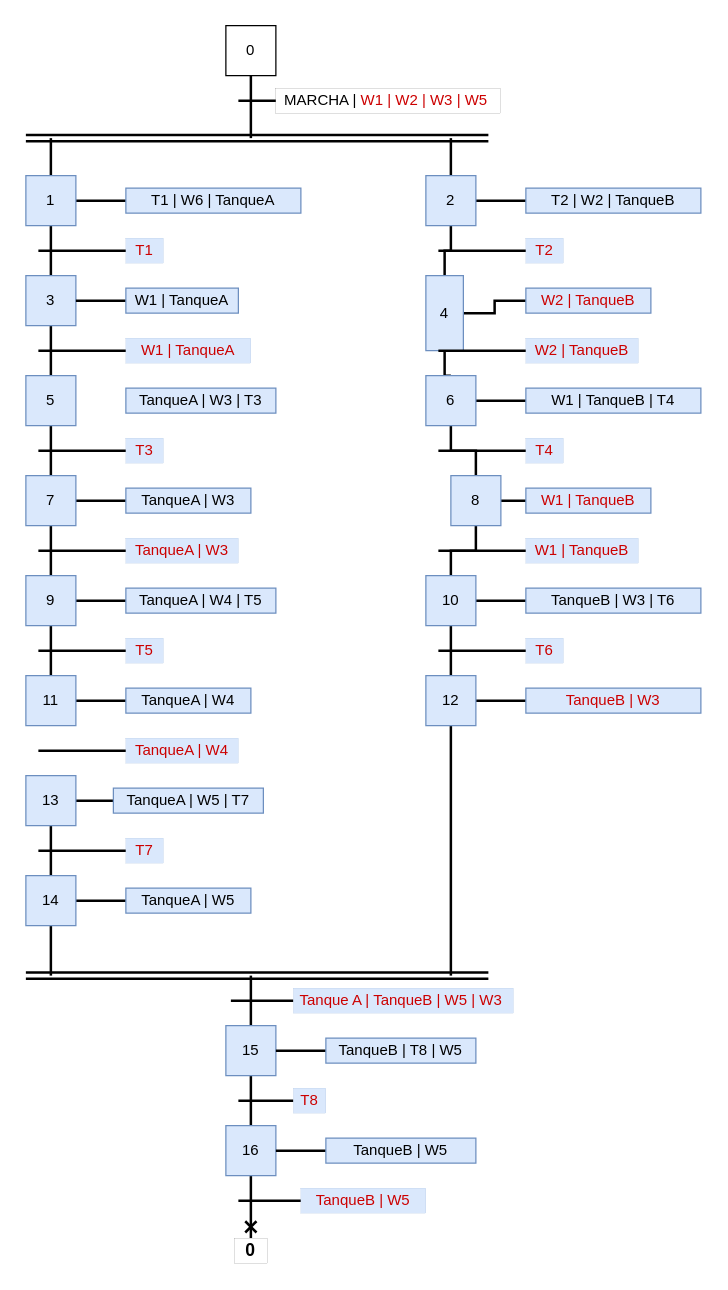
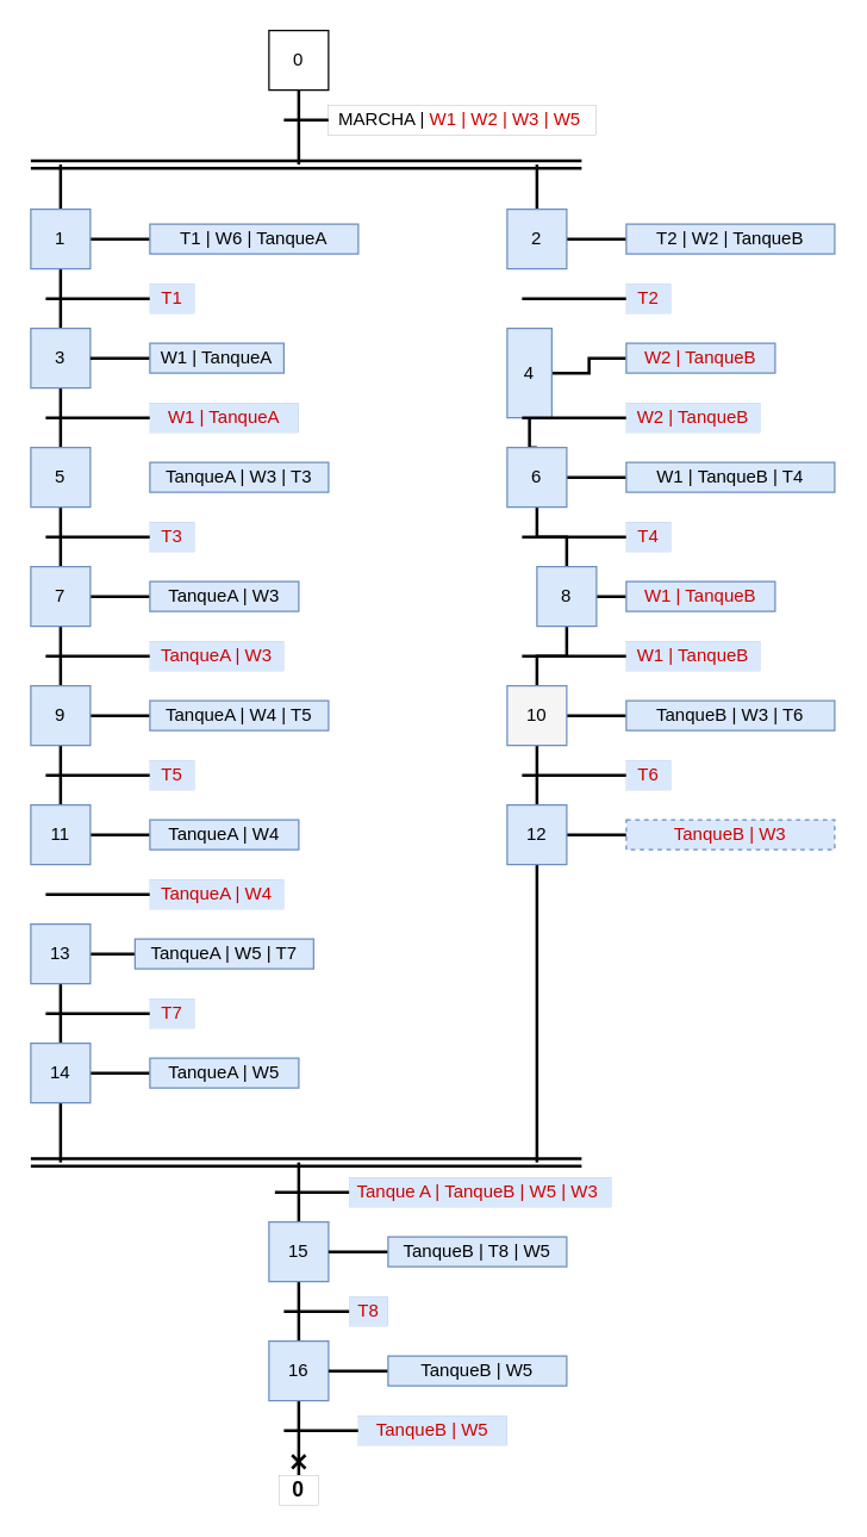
- <mxCell id="52" style="edgeStyle=orthogonalEdgeStyle;rounded=0;orthogonalLoop=1;jettySize=auto;html=1;entryX=0.5;entryY=0;entryDx=0;entryDy=0;fontColor=#CC0000;endArrow=none;endFill=0;strokeWidth=2;" parent="1" source="54" target="60" edge="1"><mxGeometry relative="1" as="geometry" /></mxCell>
- <mxCell id="78" value="10" style="whiteSpace=wrap;html=1;aspect=fixed;fillColor=#dae8fc;strokeColor=#6c8ebf;" parent="1" vertex="1"><mxGeometry x="340" y="460" width="40" height="40" as="geometry" /></mxCell>
+ <mxCell id="78" value="10" style="whiteSpace=wrap;html=1;aspect=fixed;fillColor=#f5f5f5;strokeColor=#6c8ebf;" parent="1" vertex="1"><mxGeometry x="340" y="460" width="40" height="40" as="geometry" /></mxCell>
- <mxCell id="85" value="&lt;font color=&quot;#cc0000&quot;&gt;TanqueB | W3&lt;/font&gt;" style="whiteSpace=wrap;html=1;fillColor=#dae8fc;strokeColor=#6c8ebf;" parent="1" vertex="1"><mxGeometry x="420" y="550" width="140" height="20" as="geometry" /></mxCell>
+ <mxCell id="85" value="&lt;font color=&quot;#cc0000&quot;&gt;TanqueB | W3&lt;/font&gt;" style="whiteSpace=wrap;html=1;fillColor=#dae8fc;strokeColor=#6c8ebf;dashed=1;" parent="1" vertex="1"><mxGeometry x="420" y="550" width="140" height="20" as="geometry" /></mxCell>
